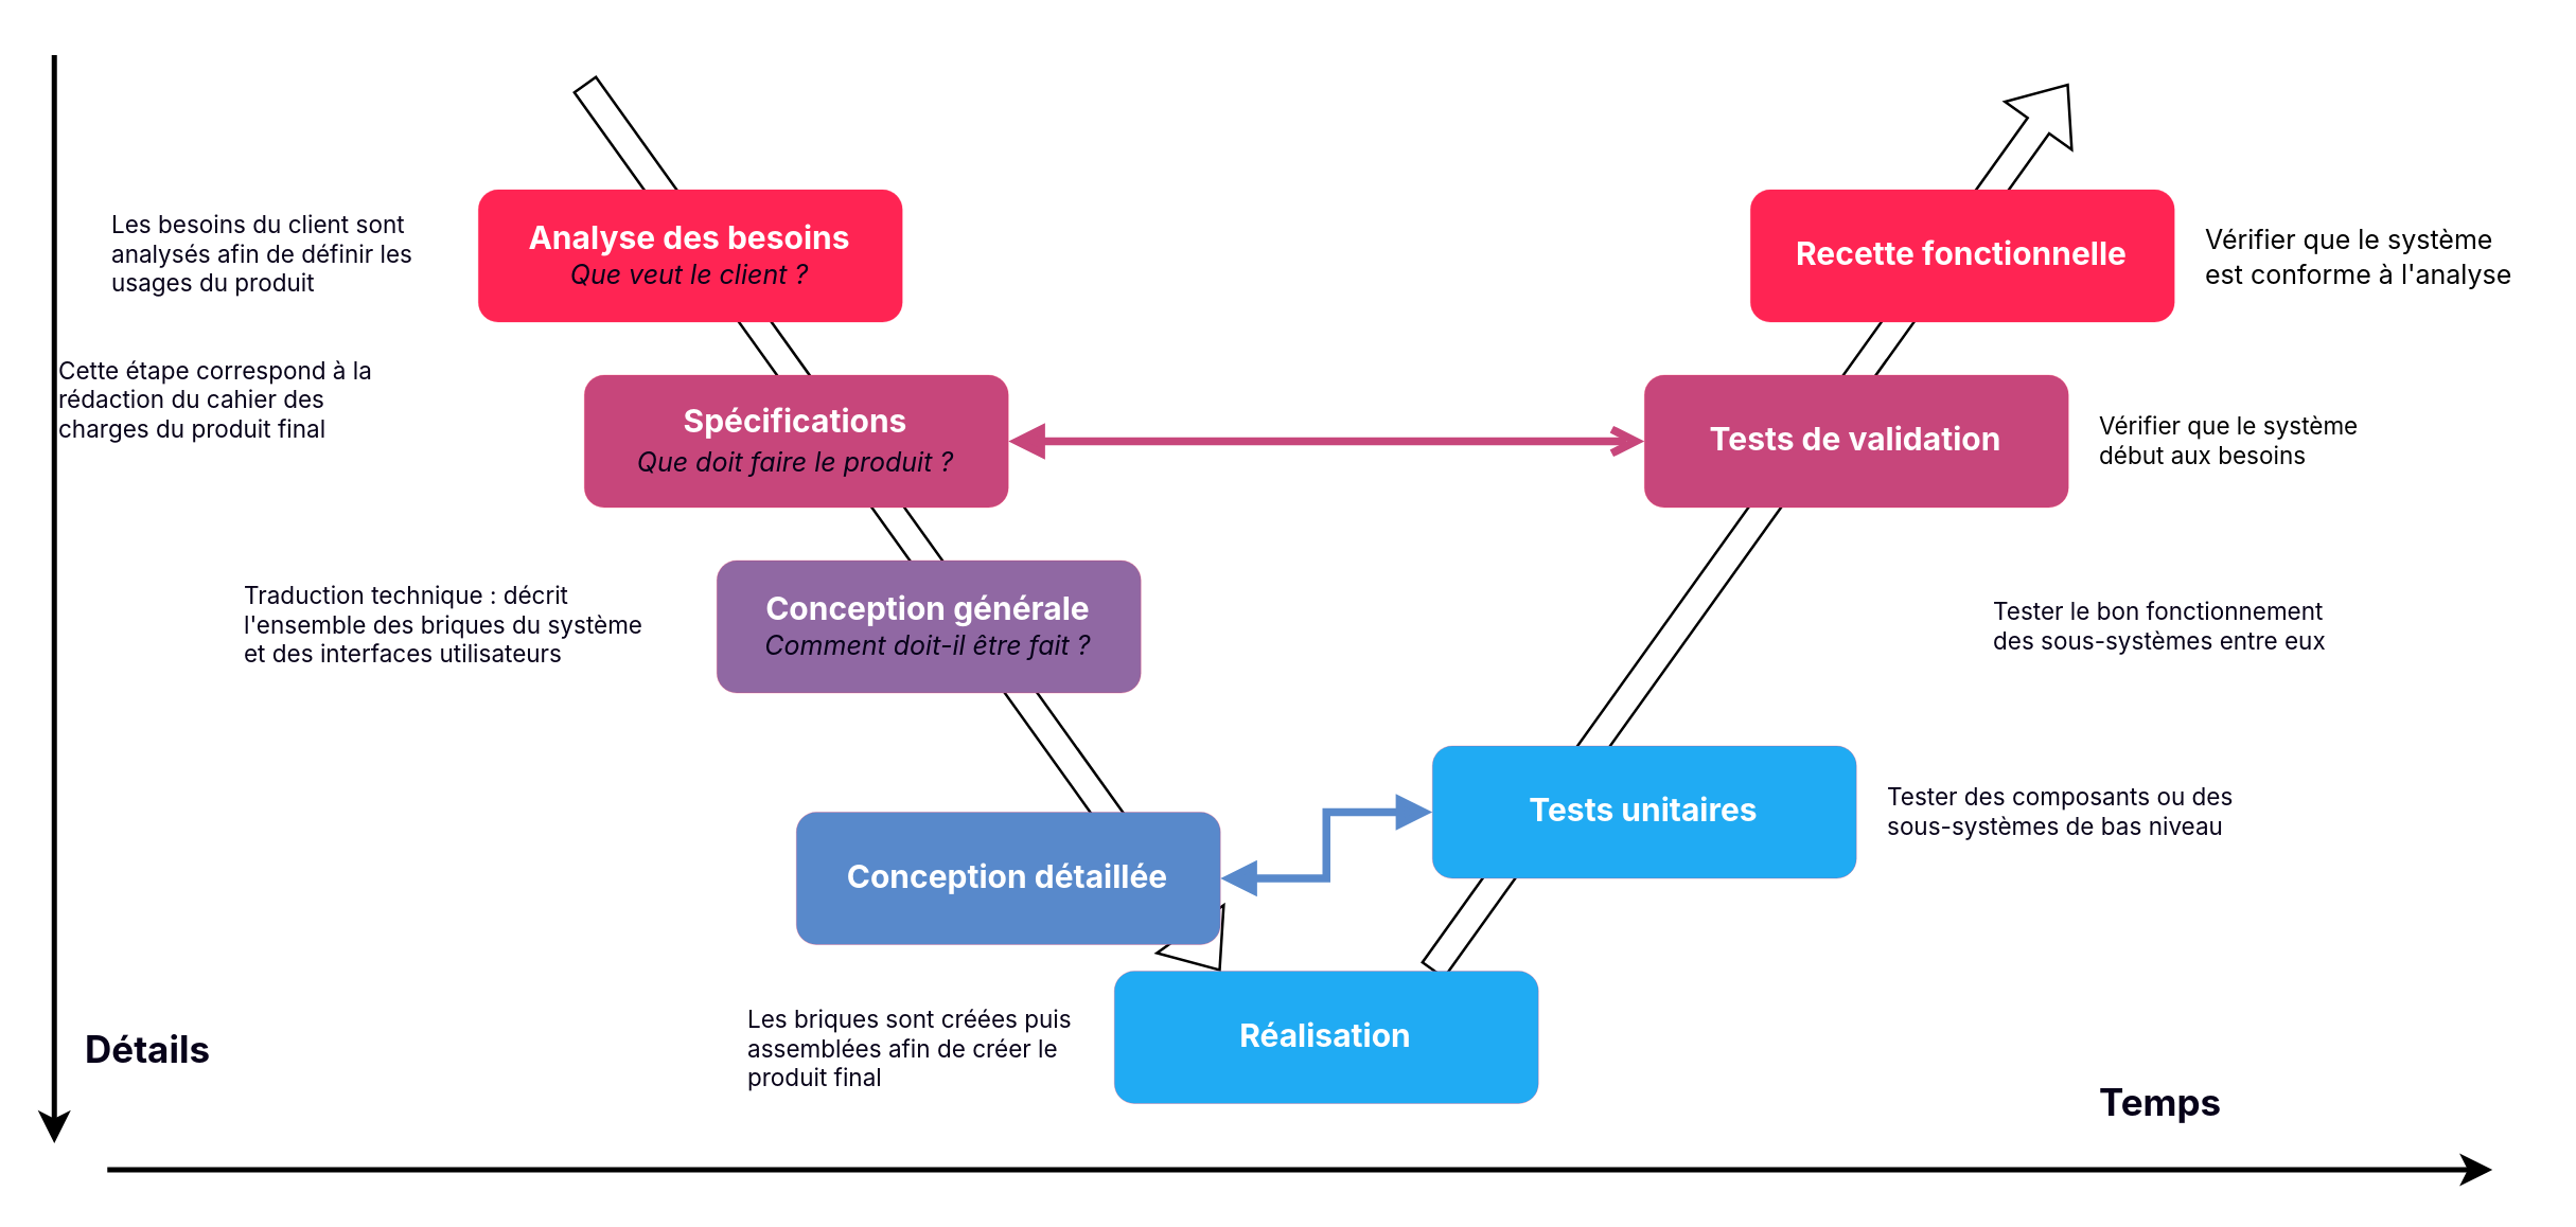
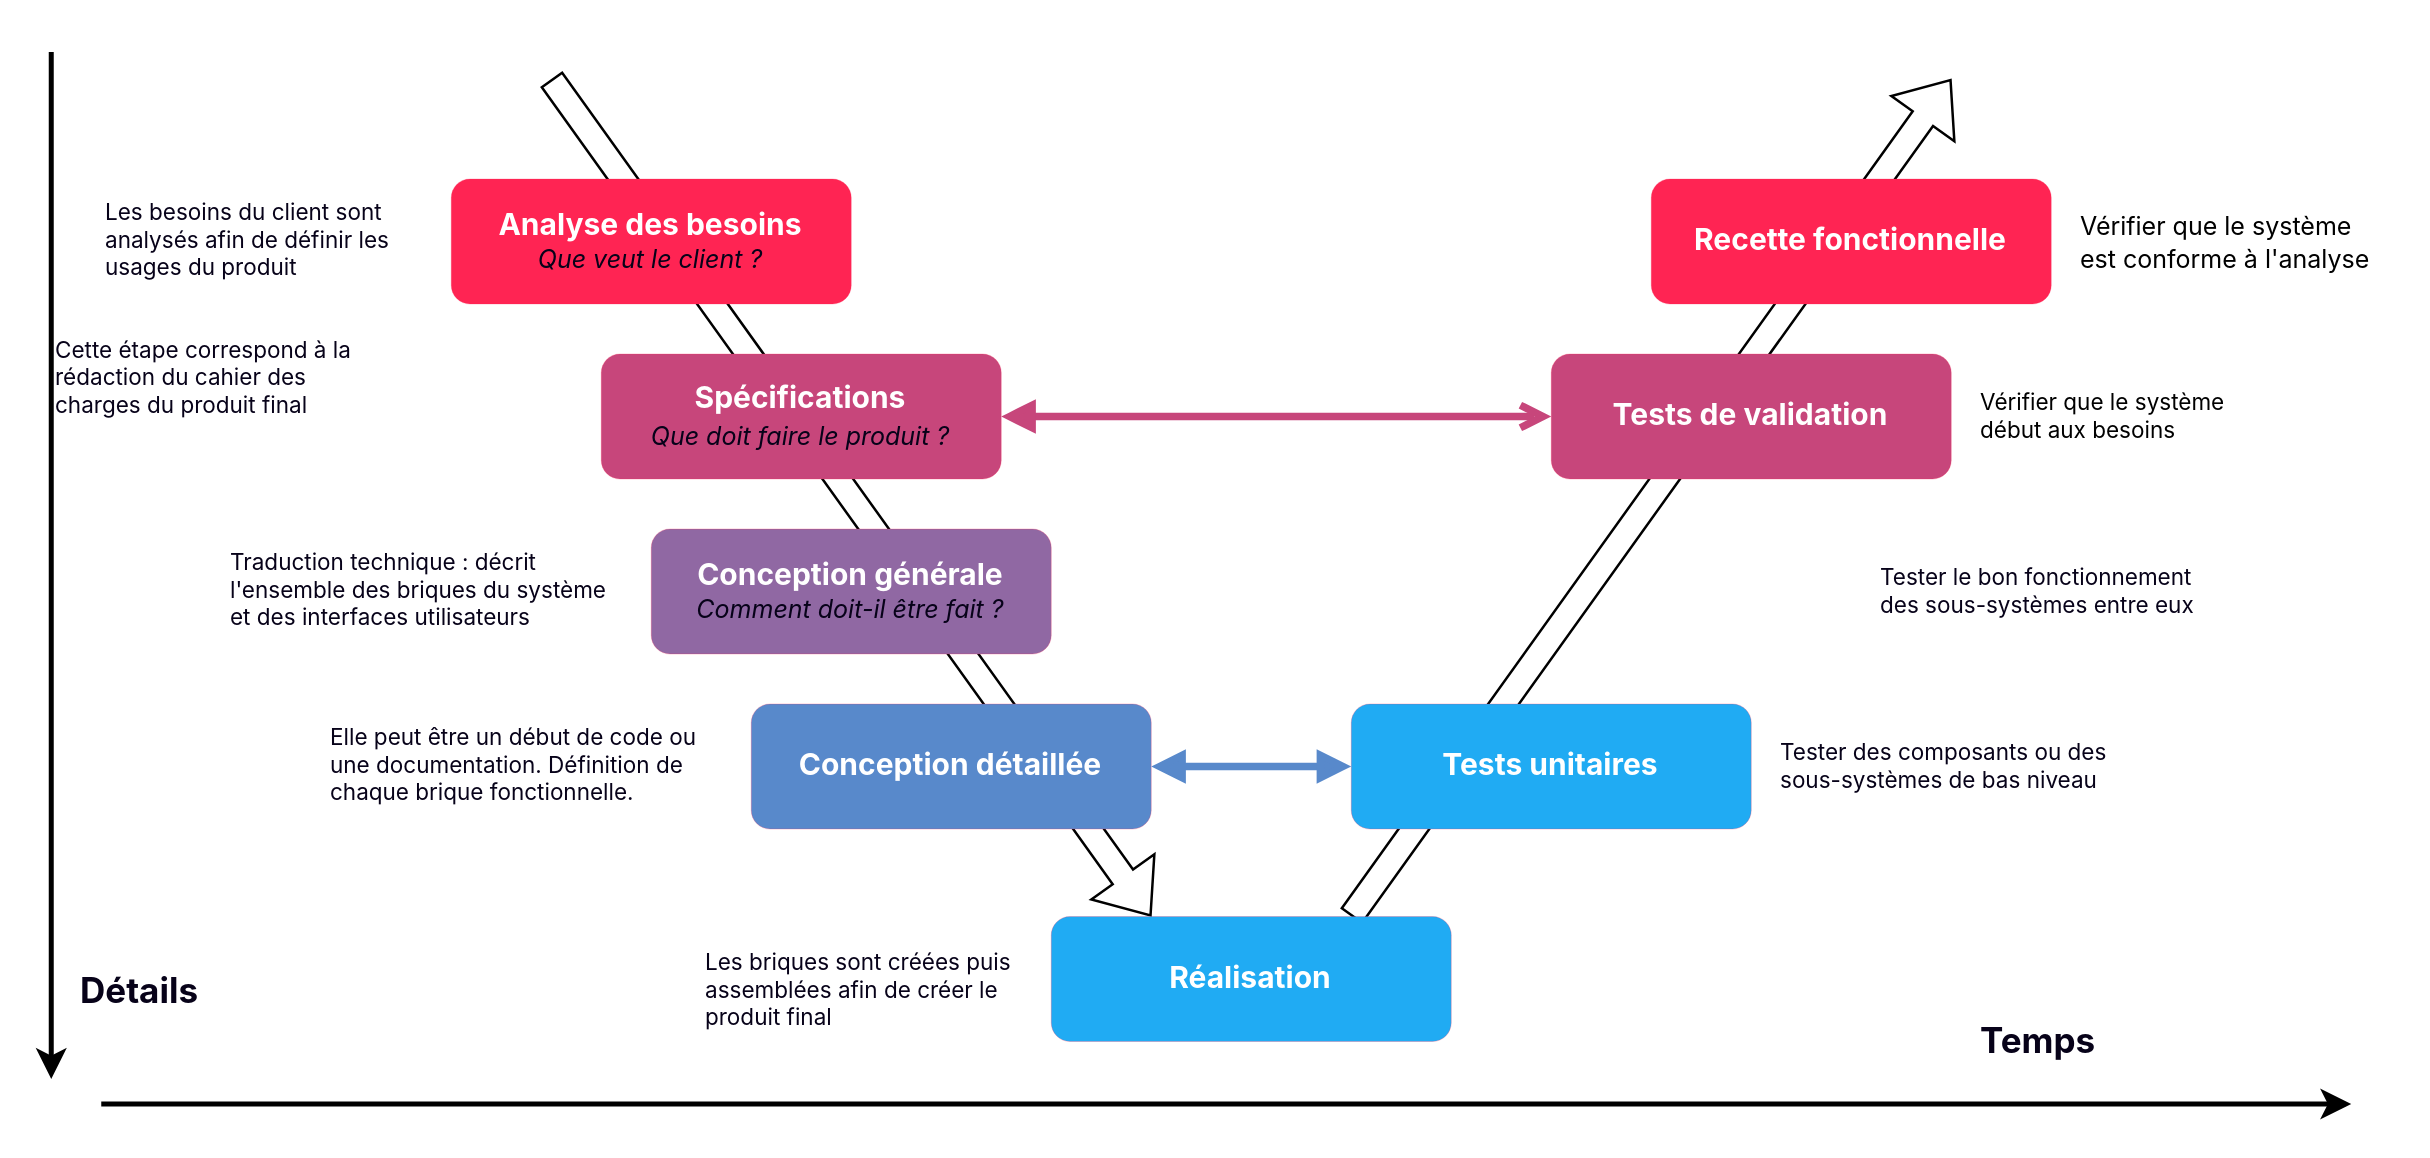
- <mxCell id="5" value="&lt;div&gt;&lt;font style=&quot;font-size: 12px;&quot; data-font-src=&quot;https://fonts.googleapis.com/css?family=Inter&quot; face=&quot;Inter&quot; color=&quot;#ffffff&quot;&gt;&lt;b&gt;Spécifications&lt;/b&gt;&lt;/font&gt;&lt;/div&gt;&lt;font data-font-src=&quot;https://fonts.googleapis.com/css?family=Inter&quot; size=&quot;1&quot; face=&quot;Inter&quot; color=&quot;#070219&quot;&gt;&lt;i&gt;&lt;font style=&quot;font-size: 10px;&quot; data-font-src=&quot;https://fonts.googleapis.com/css?family=Inter&quot;&gt;Que doit faire le produit ?&lt;/font&gt;&lt;/i&gt;&lt;/font&gt;" style="rounded=1;whiteSpace=wrap;html=1;strokeWidth=0;strokeColor=#FF2453;fillColor=#C7467B;" parent="1" vertex="1"><mxGeometry x="220" y="141" width="160" height="50" as="geometry" /></mxCell>
+ <mxCell id="5" value="&lt;div&gt;&lt;font style=&quot;font-size: 12px;&quot; data-font-src=&quot;https://fonts.googleapis.com/css?family=Inter&quot; face=&quot;Inter&quot; color=&quot;#ffffff&quot;&gt;&lt;b&gt;Spécifications&lt;/b&gt;&lt;/font&gt;&lt;/div&gt;&lt;font data-font-src=&quot;https://fonts.googleapis.com/css?family=Inter&quot; size=&quot;1&quot; face=&quot;Inter&quot; color=&quot;#070219&quot;&gt;&lt;i&gt;&lt;font style=&quot;font-size: 10px;&quot; data-font-src=&quot;https://fonts.googleapis.com/css?family=Inter&quot;&gt;Que doit faire le produit ?&lt;/font&gt;&lt;/i&gt;&lt;/font&gt;" style="rounded=1;whiteSpace=wrap;html=1;strokeWidth=0;strokeColor=#FF2453;fillColor=#C7467B;" parent="1" vertex="1"><mxGeometry x="240" y="141" width="160" height="50" as="geometry" /></mxCell>
- <mxCell id="6" value="&lt;div style=&quot;font-size: 10px;&quot;&gt;&lt;font style=&quot;font-size: 12px;&quot; face=&quot;Inter&quot; color=&quot;#ffffff&quot;&gt;&lt;b&gt;Conception générale&lt;/b&gt;&lt;/font&gt;&lt;i&gt;&lt;font style=&quot;font-size: 10px;&quot; face=&quot;Inter&quot; color=&quot;#070219&quot;&gt;&lt;br&gt;&lt;/font&gt;&lt;/i&gt;&lt;/div&gt;&lt;div style=&quot;font-size: 10px;&quot;&gt;&lt;i&gt;&lt;font style=&quot;font-size: 10px;&quot; face=&quot;Inter&quot; color=&quot;#070219&quot;&gt;Comment doit-il être fait ?&lt;/font&gt;&lt;font style=&quot;font-size: 10px;&quot; face=&quot;Inter&quot; color=&quot;#070219&quot;&gt;&lt;br&gt;&lt;/font&gt;&lt;/i&gt;&lt;/div&gt;" style="rounded=1;whiteSpace=wrap;html=1;strokeWidth=0;strokeColor=#FF2453;fillColor=#9068A3;" parent="1" vertex="1"><mxGeometry x="270" y="211" width="160" height="50" as="geometry" /></mxCell>
+ <mxCell id="6" value="&lt;div style=&quot;font-size: 10px;&quot;&gt;&lt;font style=&quot;font-size: 12px;&quot; face=&quot;Inter&quot; color=&quot;#ffffff&quot;&gt;&lt;b&gt;Conception générale&lt;/b&gt;&lt;/font&gt;&lt;i&gt;&lt;font style=&quot;font-size: 10px;&quot; face=&quot;Inter&quot; color=&quot;#070219&quot;&gt;&lt;br&gt;&lt;/font&gt;&lt;/i&gt;&lt;/div&gt;&lt;div style=&quot;font-size: 10px;&quot;&gt;&lt;i&gt;&lt;font style=&quot;font-size: 10px;&quot; face=&quot;Inter&quot; color=&quot;#070219&quot;&gt;Comment doit-il être fait ?&lt;/font&gt;&lt;font style=&quot;font-size: 10px;&quot; face=&quot;Inter&quot; color=&quot;#070219&quot;&gt;&lt;br&gt;&lt;/font&gt;&lt;/i&gt;&lt;/div&gt;" style="rounded=1;whiteSpace=wrap;html=1;strokeWidth=0;strokeColor=#FF2453;fillColor=#9068A3;" parent="1" vertex="1"><mxGeometry x="260" y="211" width="160" height="50" as="geometry" /></mxCell>
+ <mxCell id="20" value="&lt;div style=&quot;font-size: 9px;&quot; align=&quot;left&quot;&gt;&lt;font style=&quot;font-size: 9px;&quot; data-font-src=&quot;https://fonts.googleapis.com/css?family=Inter&quot; face=&quot;Inter&quot; color=&quot;#070219&quot;&gt;Elle peut être un début de code ou une documentation. Définition de chaque brique fonctionnelle. &lt;br&gt;&lt;/font&gt;&lt;/div&gt;" style="text;html=1;strokeColor=none;fillColor=none;align=left;verticalAlign=middle;whiteSpace=wrap;rounded=0;" parent="1" vertex="1"><mxGeometry x="130" y="296" width="150" height="20" as="geometry" /></mxCell>
- <mxCell id="7" value="&lt;font face=&quot;Inter&quot; color=&quot;#ffffff&quot;&gt;&lt;b&gt;Conception détaillée&lt;br&gt;&lt;/b&gt;&lt;/font&gt;" style="rounded=1;whiteSpace=wrap;html=1;strokeWidth=0;strokeColor=#FF2453;fillColor=#5889CB;" parent="1" vertex="1"><mxGeometry x="300" y="306" width="160" height="50" as="geometry" /></mxCell>
+ <mxCell id="7" value="&lt;font face=&quot;Inter&quot; color=&quot;#ffffff&quot;&gt;&lt;b&gt;Conception détaillée&lt;br&gt;&lt;/b&gt;&lt;/font&gt;" style="rounded=1;whiteSpace=wrap;html=1;strokeWidth=0;strokeColor=#FF2453;fillColor=#5889CB;" parent="1" vertex="1"><mxGeometry x="300" y="281" width="160" height="50" as="geometry" /></mxCell>
